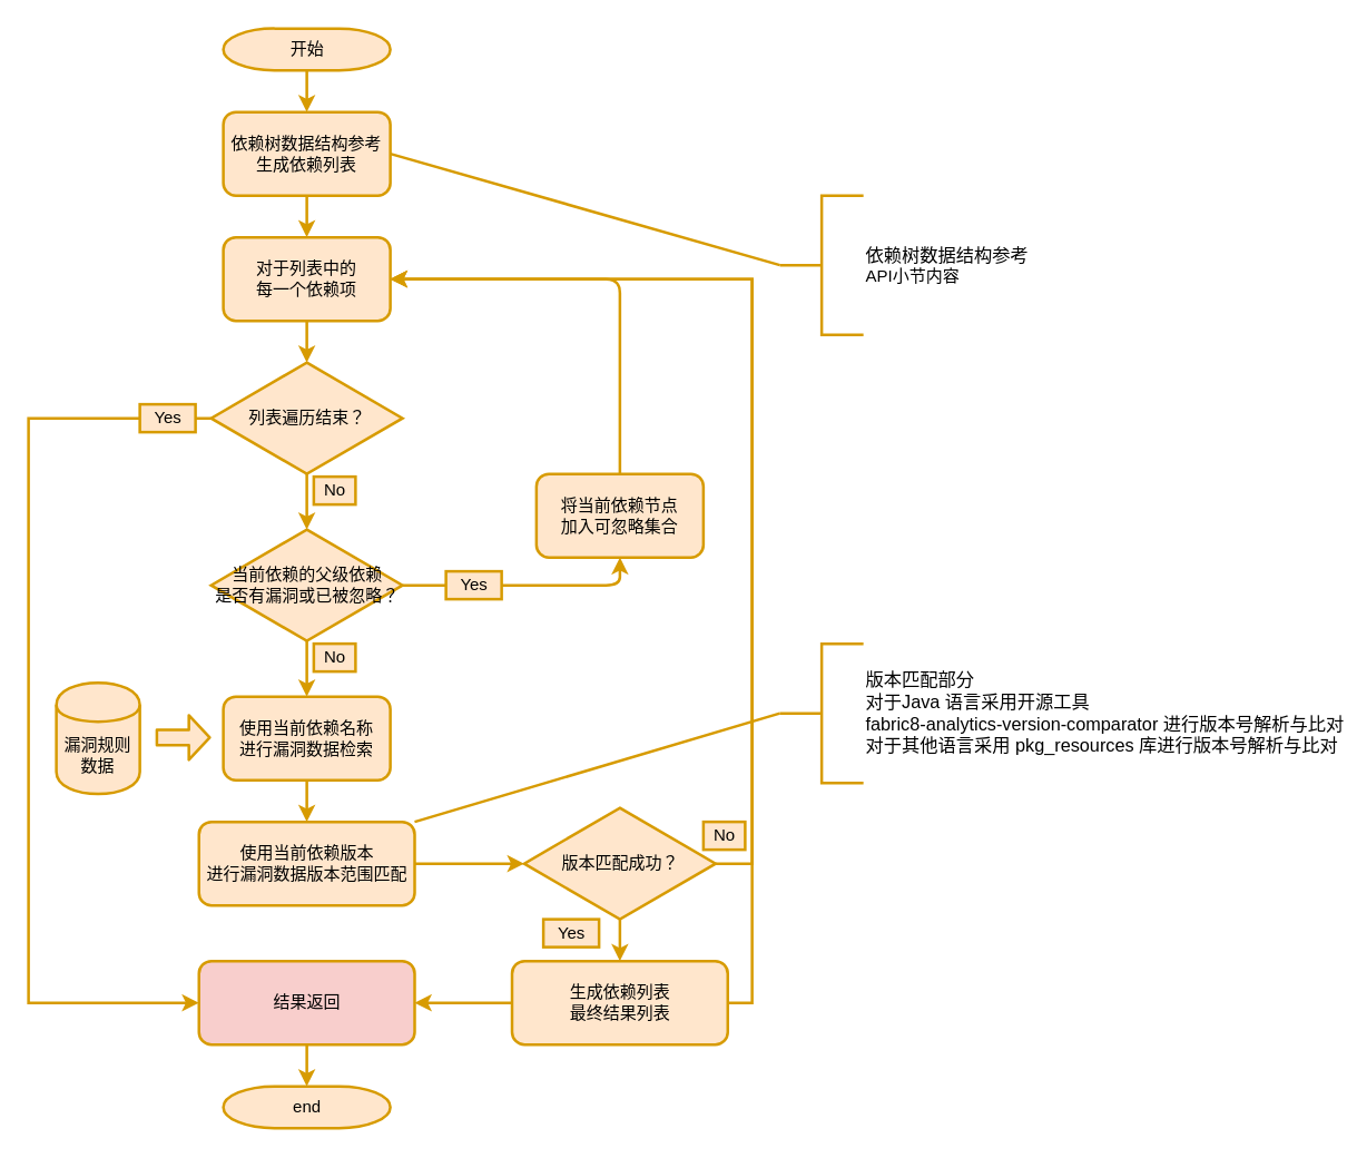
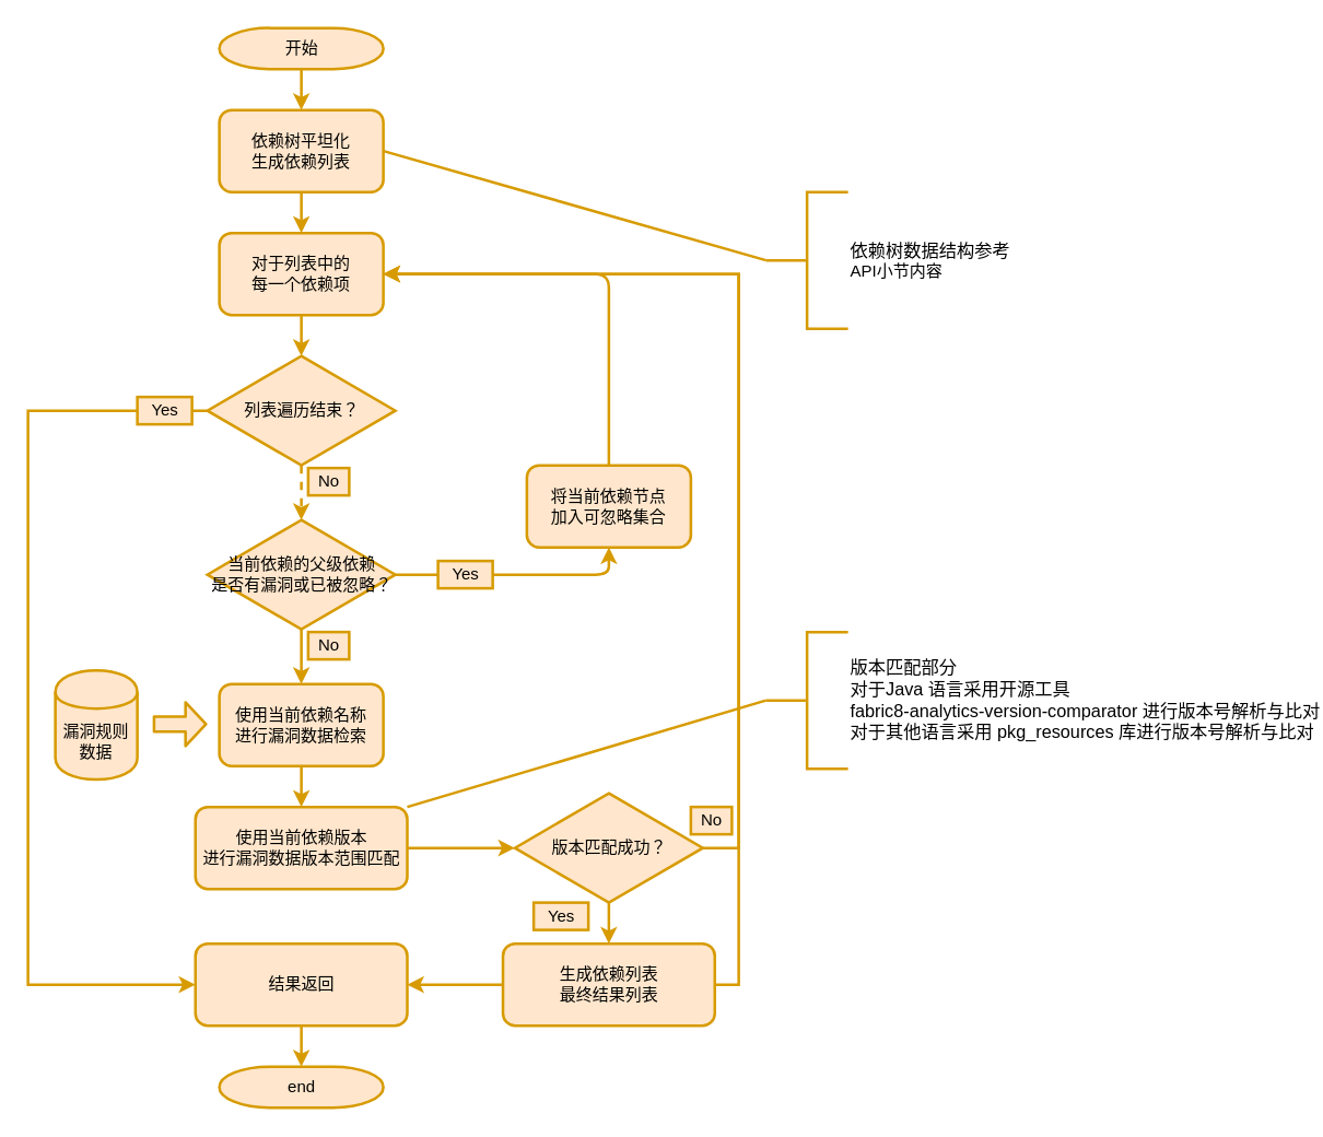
- <mxCell id="21" value="&lt;span&gt;依赖树数据结构参考&lt;/span&gt;&lt;br&gt;&lt;span&gt;生成依赖列表&lt;/span&gt;" style="rounded=1;whiteSpace=wrap;html=1;fillColor=#ffe6cc;strokeColor=#d79b00;strokeWidth=2;" vertex="1" parent="1"><mxGeometry x="160" y="80" width="120" height="60" as="geometry" /></mxCell>
+ <mxCell id="21" value="&lt;span&gt;依赖树平坦化&lt;/span&gt;&lt;br&gt;&lt;span&gt;生成依赖列表&lt;/span&gt;" style="rounded=1;whiteSpace=wrap;html=1;fillColor=#ffe6cc;strokeColor=#d79b00;strokeWidth=2;" vertex="1" parent="1"><mxGeometry x="160" y="80" width="120" height="60" as="geometry" /></mxCell>
- <mxCell id="6" style="entryX=0.5;entryY=0;entryPerimeter=0;fontStyle=1;strokeColor=#d79b00;strokeWidth=2;html=1;fillColor=#ffe6cc;exitX=0.5;exitY=1;exitDx=0;exitDy=0;exitPerimeter=0;" parent="1" source="30" target="3" edge="1"><mxGeometry relative="1" as="geometry"><mxPoint x="220" y="340" as="sourcePoint" /></mxGeometry></mxCell>
+ <mxCell id="6" style="entryX=0.5;entryY=0;entryPerimeter=0;fontStyle=1;strokeColor=#d79b00;strokeWidth=2;html=1;fillColor=#ffe6cc;exitX=0.5;exitY=1;exitDx=0;exitDy=0;exitPerimeter=0;dashed=1;" parent="1" source="30" target="3" edge="1"><mxGeometry relative="1" as="geometry"><mxPoint x="220" y="340" as="sourcePoint" /></mxGeometry></mxCell>
- <mxCell id="36" value="结果返回" style="rounded=1;whiteSpace=wrap;html=1;fillColor=#f8cecc;strokeColor=#d79b00;strokeWidth=2;" vertex="1" parent="1"><mxGeometry x="142.5" y="690" width="155" height="60" as="geometry" /></mxCell>
+ <mxCell id="36" value="结果返回" style="rounded=1;whiteSpace=wrap;html=1;fillColor=#ffe6cc;strokeColor=#d79b00;strokeWidth=2;" vertex="1" parent="1"><mxGeometry x="142.5" y="690" width="155" height="60" as="geometry" /></mxCell>
